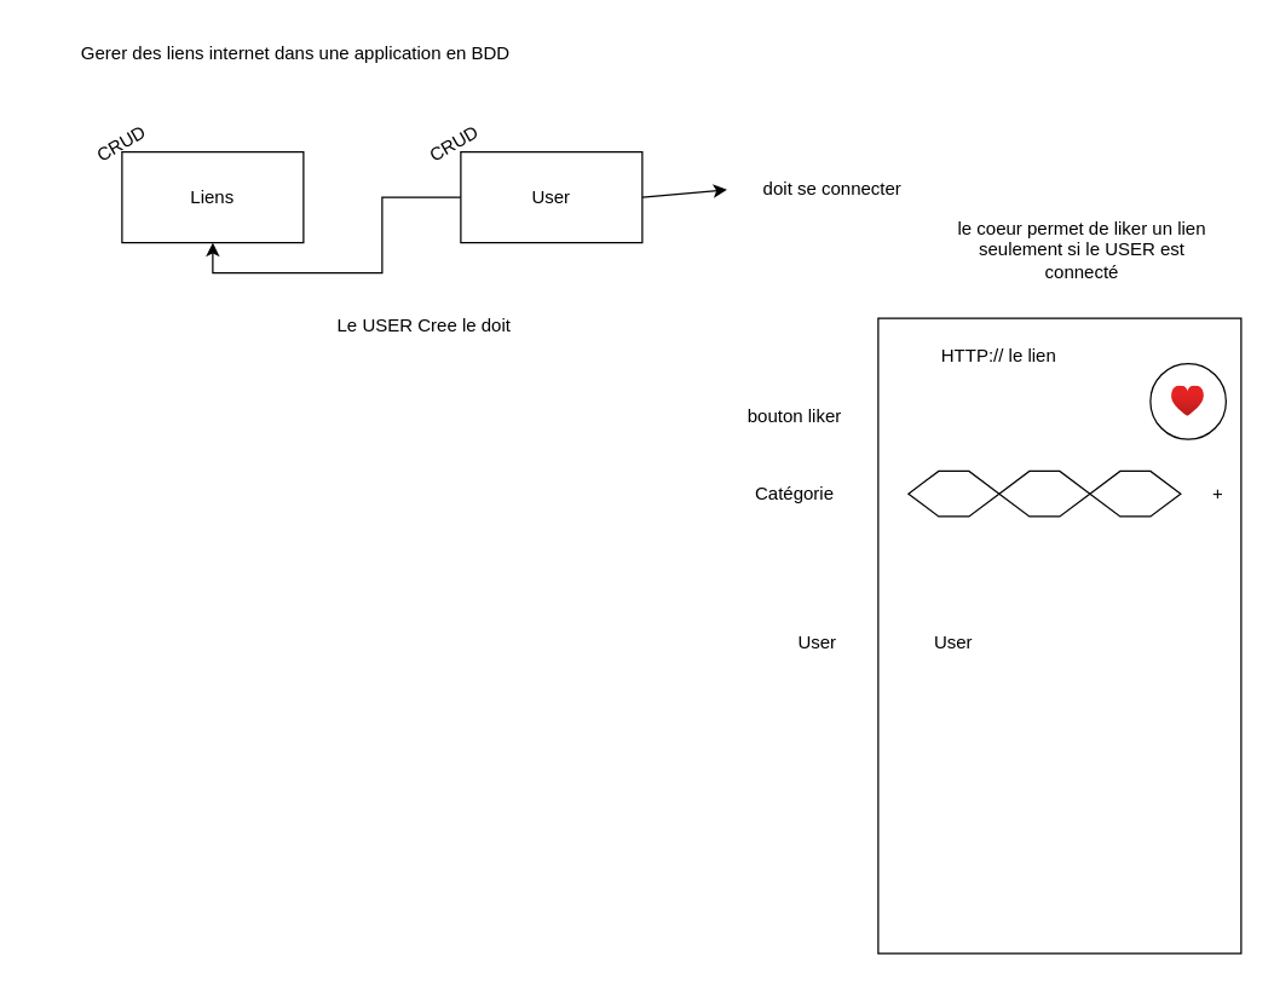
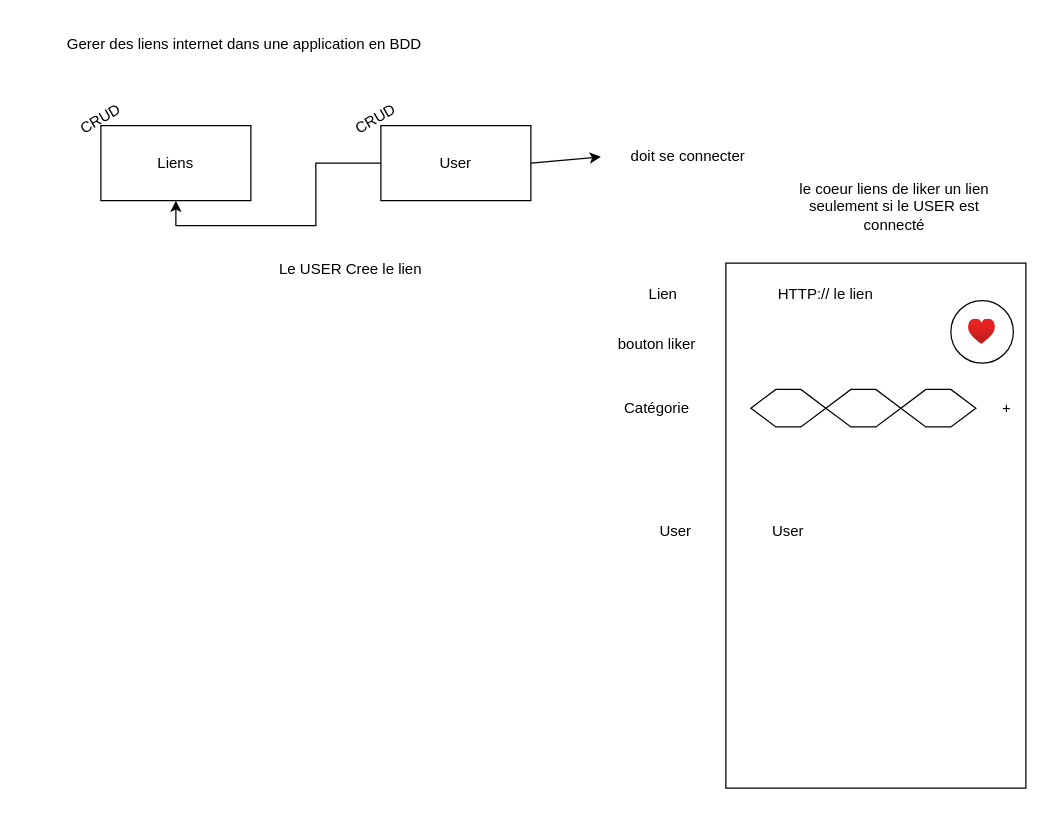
- <mxCell id="25" value="le coeur permet de liker un lien seulement si le USER est connecté" style="text;html=1;strokeColor=none;fillColor=none;align=center;verticalAlign=middle;whiteSpace=wrap;rounded=0;" parent="1" vertex="1"><mxGeometry x="630" y="140" width="170" height="50" as="geometry" /></mxCell>
+ <mxCell id="25" value="le coeur liens de liker un lien seulement si le USER est connecté" style="text;html=1;strokeColor=none;fillColor=none;align=center;verticalAlign=middle;whiteSpace=wrap;rounded=0;" parent="1" vertex="1"><mxGeometry x="630" y="140" width="170" height="50" as="geometry" /></mxCell>
- <mxCell id="26" value="Le USER Cree le doit" style="text;html=1;strokeColor=none;fillColor=none;align=center;verticalAlign=middle;whiteSpace=wrap;rounded=0;" parent="1" vertex="1"><mxGeometry x="210" y="200" width="140" height="30" as="geometry" /></mxCell>
+ <mxCell id="26" value="Le USER Cree le lien" style="text;html=1;strokeColor=none;fillColor=none;align=center;verticalAlign=middle;whiteSpace=wrap;rounded=0;" parent="1" vertex="1"><mxGeometry x="210" y="200" width="140" height="30" as="geometry" /></mxCell>
+ <mxCell id="16" value="Lien" style="text;html=1;strokeColor=none;fillColor=none;align=center;verticalAlign=middle;whiteSpace=wrap;rounded=0;" parent="1" vertex="1"><mxGeometry x="500" y="220" width="60" height="30" as="geometry" /></mxCell>
